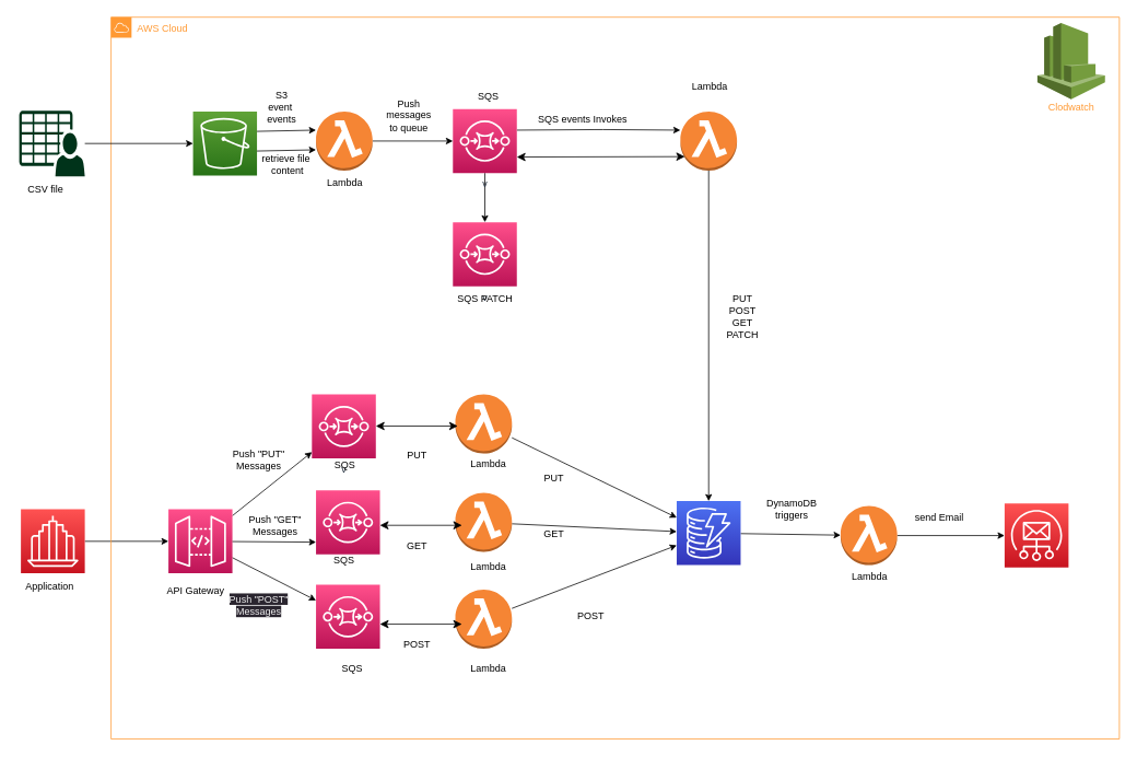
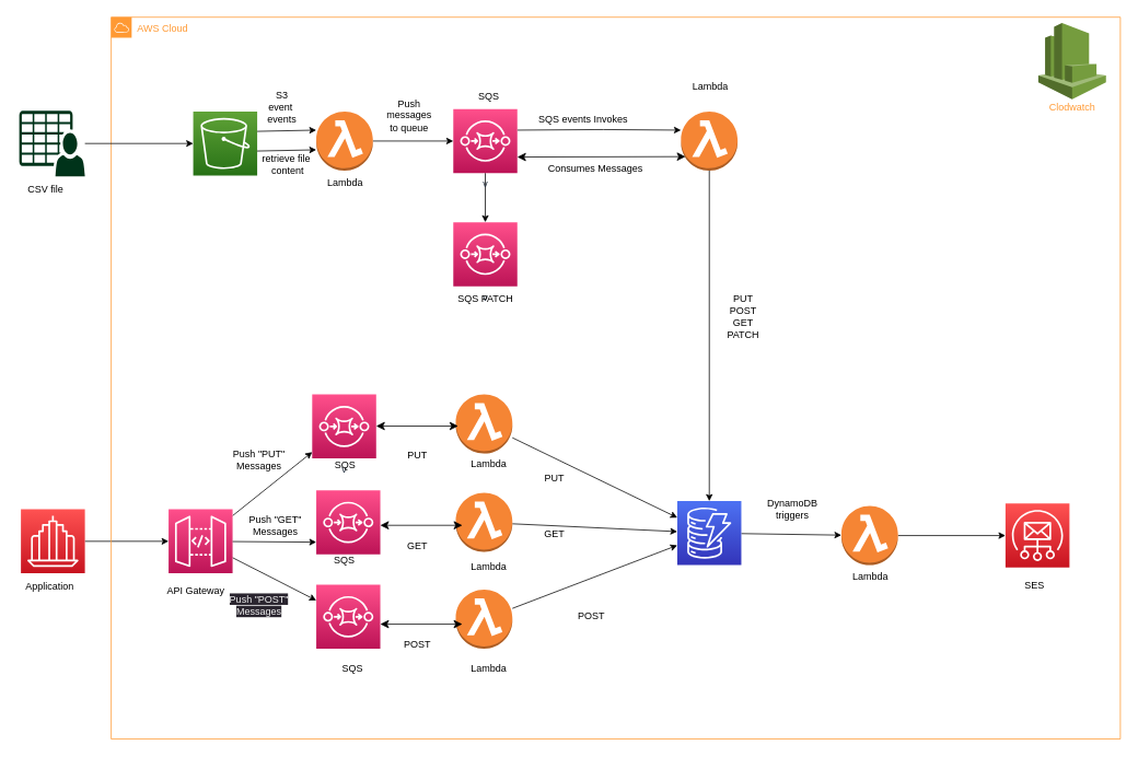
+ <mxCell id="37" value="Consumes Messages" style="text;html=1;align=center;verticalAlign=middle;resizable=0;points=[];autosize=1;strokeColor=none;fillColor=none;shadow=0;" parent="4" vertex="1"><mxGeometry x="520" y="170" width="140" height="30" as="geometry" /></mxCell>
- <mxCell id="71" value="send Email" style="text;html=1;align=center;verticalAlign=middle;resizable=0;points=[];autosize=1;strokeColor=none;fillColor=none;shadow=0;" parent="1" vertex="1"><mxGeometry x="1105" y="615" width="80" height="30" as="geometry" /></mxCell>
+ <mxCell id="65" value="SES" style="text;html=1;align=center;verticalAlign=middle;resizable=0;points=[];autosize=1;strokeColor=none;fillColor=none;shadow=0;" parent="4" vertex="1"><mxGeometry x="1100" y="678" width="50" height="30" as="geometry" /></mxCell>
